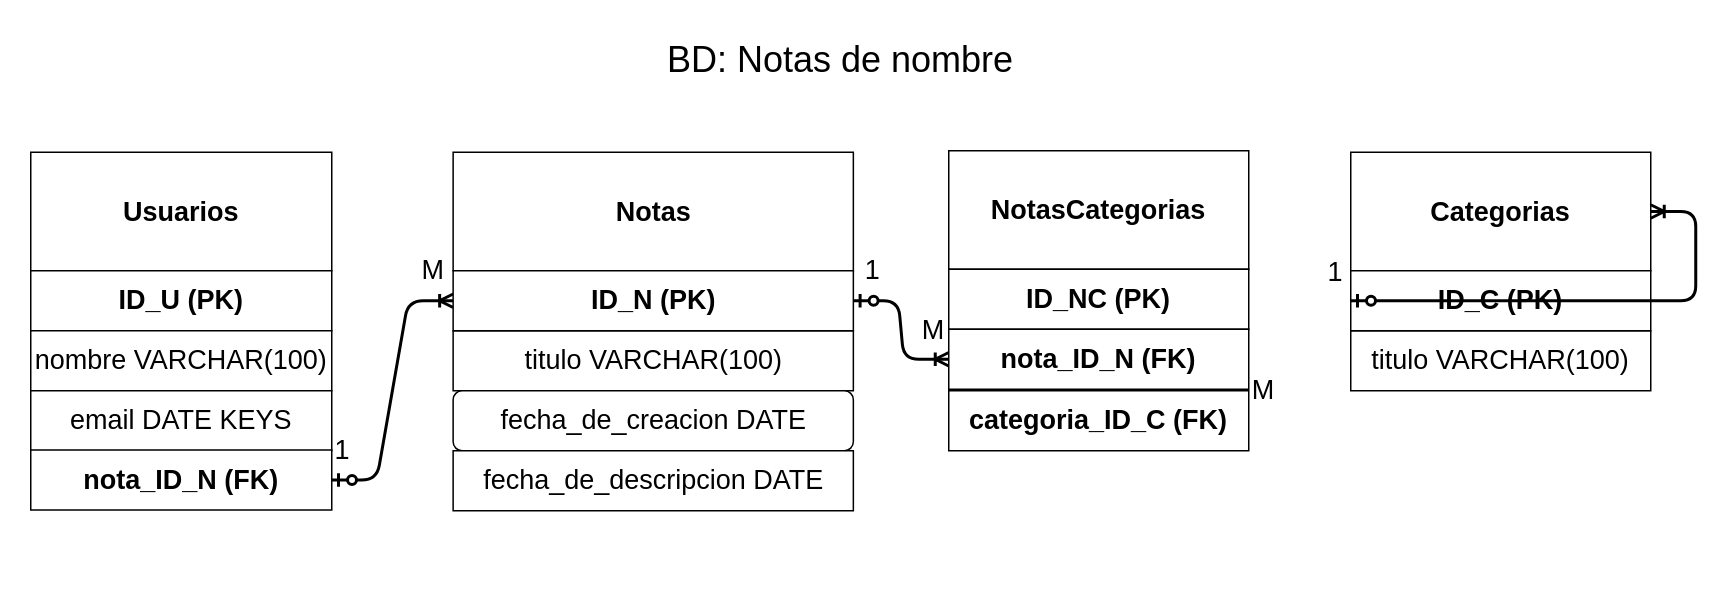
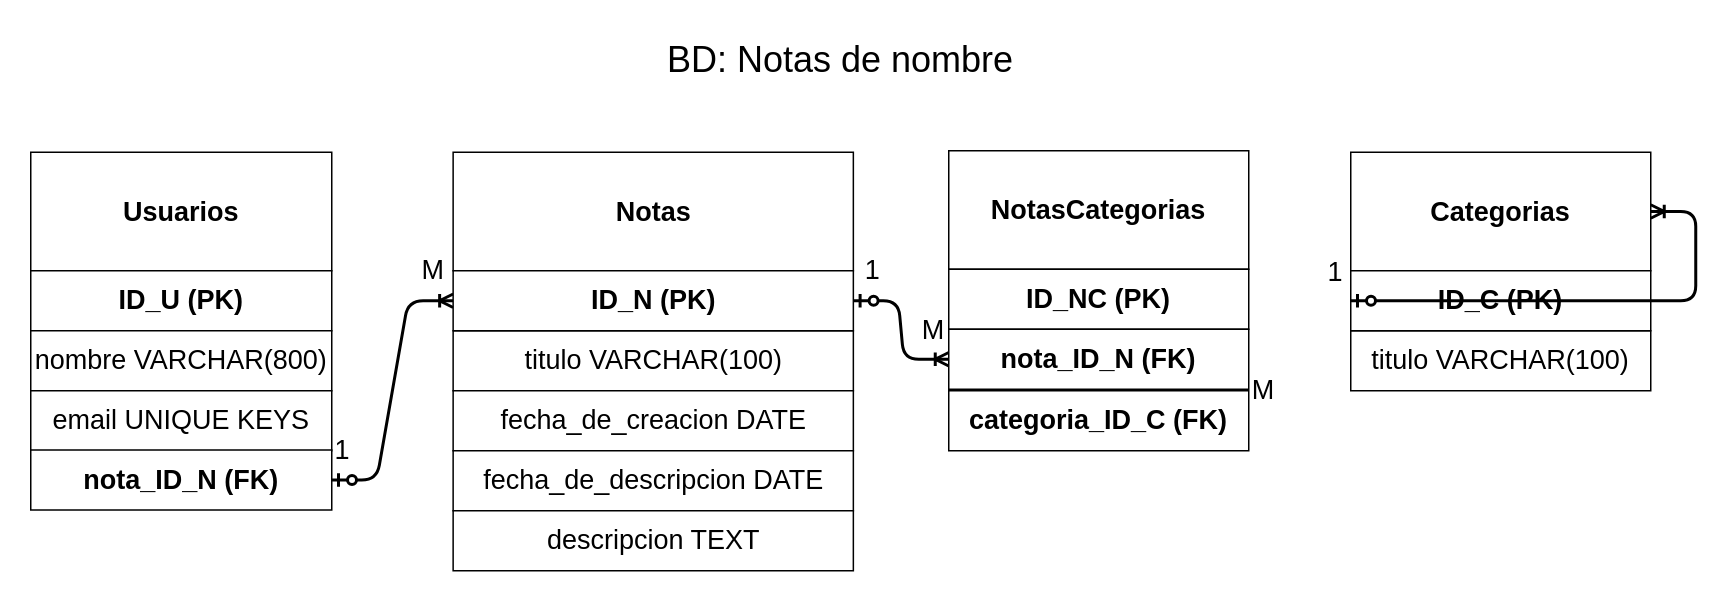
- <mxCell id="7" value="&lt;font style=&quot;font-size: 18px&quot;&gt;nombre VARCHAR(100)&lt;/font&gt;" style="rounded=0;whiteSpace=wrap;html=1;strokeColor=#000000;fontStyle=0" parent="4" vertex="1"><mxGeometry y="119" width="200.667" height="40" as="geometry" /></mxCell>
+ <mxCell id="7" value="&lt;font style=&quot;font-size: 18px&quot;&gt;nombre VARCHAR(800)&lt;/font&gt;" style="rounded=0;whiteSpace=wrap;html=1;strokeColor=#000000;fontStyle=0" parent="4" vertex="1"><mxGeometry y="119" width="200.667" height="40" as="geometry" /></mxCell>
- <mxCell id="8" value="&lt;font style=&quot;font-size: 18px&quot;&gt;email DATE KEYS&lt;/font&gt;" style="rounded=0;whiteSpace=wrap;html=1;strokeColor=#000000;fontStyle=0" parent="4" vertex="1"><mxGeometry y="159" width="200.667" height="40" as="geometry" /></mxCell>
+ <mxCell id="8" value="&lt;font style=&quot;font-size: 18px&quot;&gt;email UNIQUE KEYS&lt;/font&gt;" style="rounded=0;whiteSpace=wrap;html=1;strokeColor=#000000;fontStyle=0" parent="4" vertex="1"><mxGeometry y="159" width="200.667" height="40" as="geometry" /></mxCell>
- <mxCell id="25" value="&lt;font style=&quot;font-size: 18px&quot;&gt;fecha_de_creacion DATE&lt;/font&gt;" style="whiteSpace=wrap;html=1;strokeColor=#000000;fontStyle=0;rounded=1;" parent="22" vertex="1"><mxGeometry y="159" width="266.811" height="40" as="geometry" /></mxCell>
+ <mxCell id="25" value="&lt;font style=&quot;font-size: 18px&quot;&gt;fecha_de_creacion DATE&lt;/font&gt;" style="rounded=0;whiteSpace=wrap;html=1;strokeColor=#000000;fontStyle=0" parent="22" vertex="1"><mxGeometry y="159" width="266.811" height="40" as="geometry" /></mxCell>
+ <mxCell id="27" value="&lt;font style=&quot;font-size: 18px&quot;&gt;descripcion TEXT&lt;/font&gt;" style="rounded=0;whiteSpace=wrap;html=1;strokeColor=#000000;fontStyle=0" parent="22" vertex="1"><mxGeometry y="239" width="266.811" height="40" as="geometry" /></mxCell>
